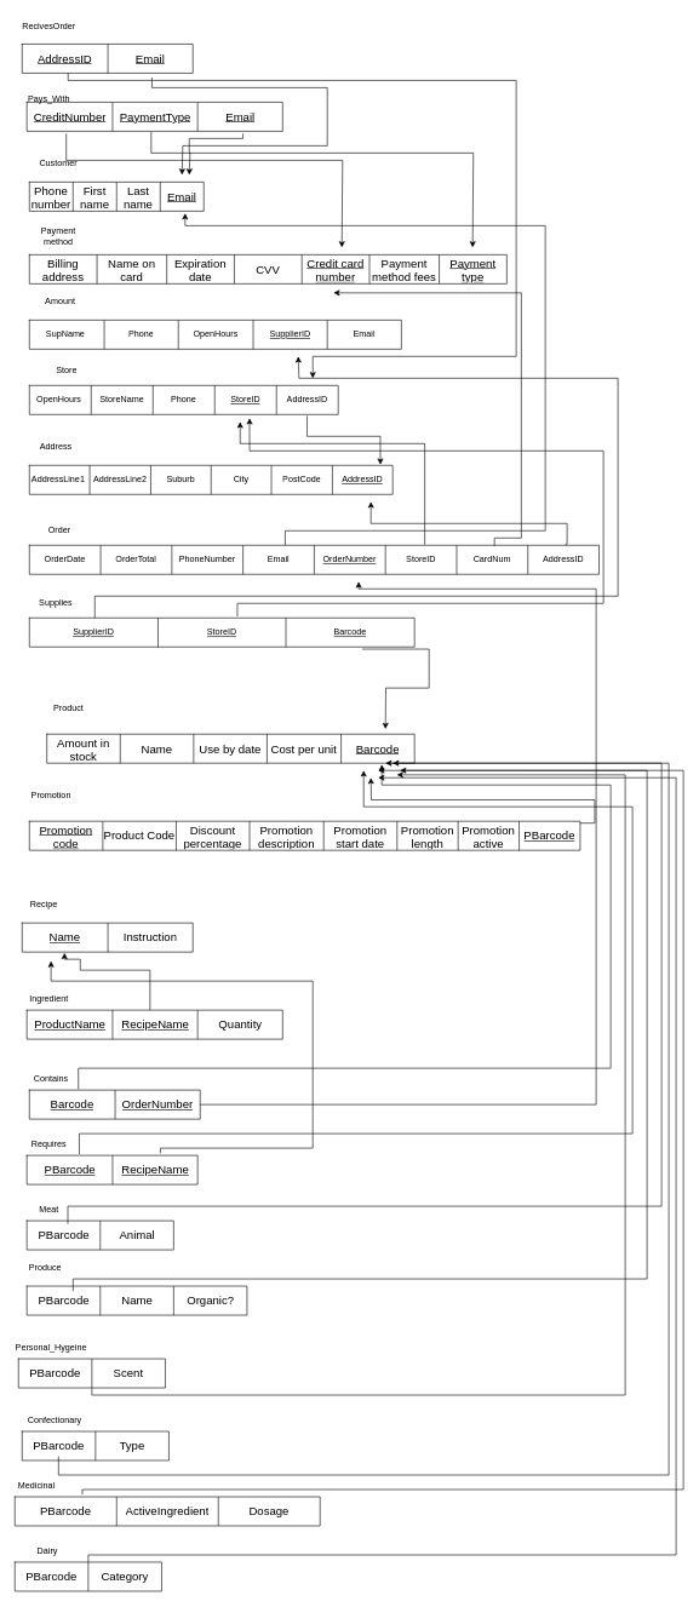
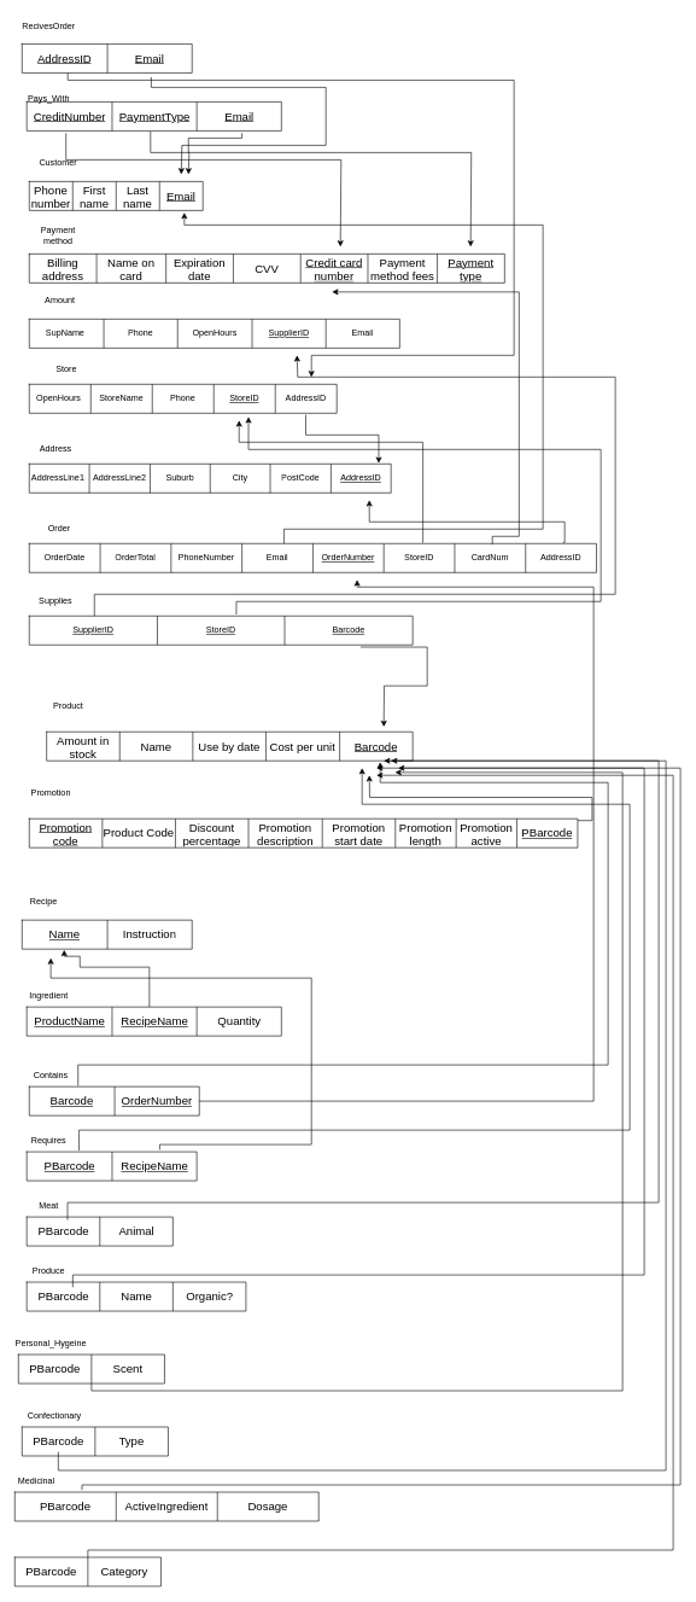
- <mxCell id="26" value="Address" style="shape=partialRectangle;html=1;whiteSpace=wrap;connectable=0;strokeColor=inherit;overflow=hidden;fillColor=none;top=0;left=0;bottom=0;right=0;pointerEvents=1;" vertex="1" parent="1"><mxGeometry x="25" y="600" width="103" height="30" as="geometry"><mxRectangle width="103" height="40" as="alternateBounds" /></mxGeometry></mxCell>
+ <mxCell id="26" value="Address" style="shape=partialRectangle;html=1;whiteSpace=wrap;connectable=0;strokeColor=inherit;overflow=hidden;fillColor=none;top=0;left=0;bottom=0;right=0;pointerEvents=1;" vertex="1" parent="1"><mxGeometry x="25" y="600" width="103" height="40" as="geometry"><mxRectangle width="103" height="40" as="alternateBounds" /></mxGeometry></mxCell>
- <mxCell id="136" value="Produce" style="text;html=1;strokeColor=none;fillColor=none;align=center;verticalAlign=middle;whiteSpace=wrap;rounded=0;" vertex="1" parent="1"><mxGeometry x="31.5" y="1730" width="60" height="30" as="geometry" /></mxCell>
+ <mxCell id="136" value="Produce" style="text;html=1;strokeColor=none;fillColor=none;align=center;verticalAlign=middle;whiteSpace=wrap;rounded=0;" vertex="1" parent="1"><mxGeometry x="36.5" y="1740" width="60" height="30" as="geometry" /></mxCell>
- <mxCell id="159" value="Dairy" style="text;html=1;strokeColor=none;fillColor=none;align=center;verticalAlign=middle;whiteSpace=wrap;rounded=0;" vertex="1" parent="1"><mxGeometry x="35" y="2120" width="60" height="30" as="geometry" /></mxCell>
